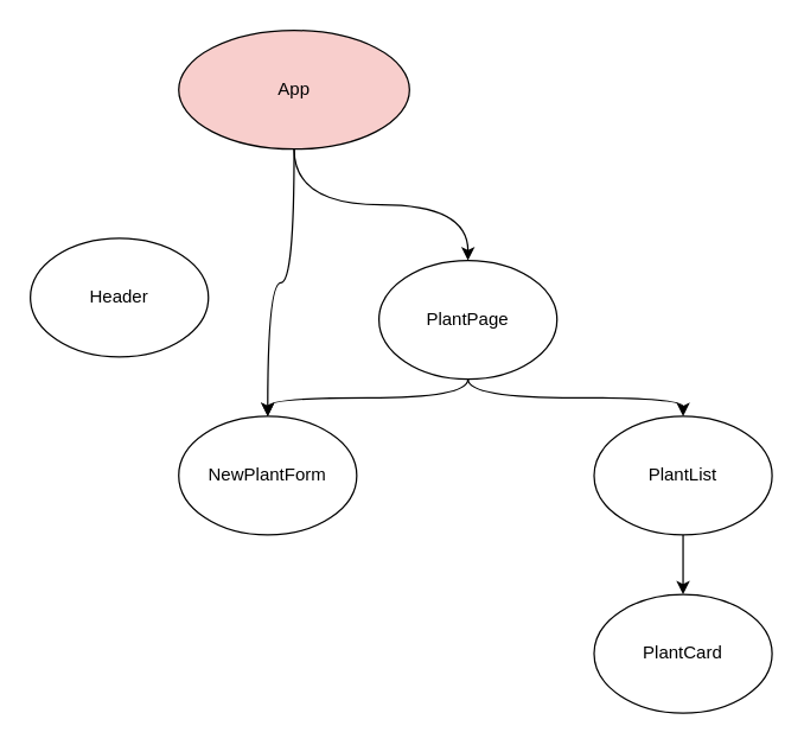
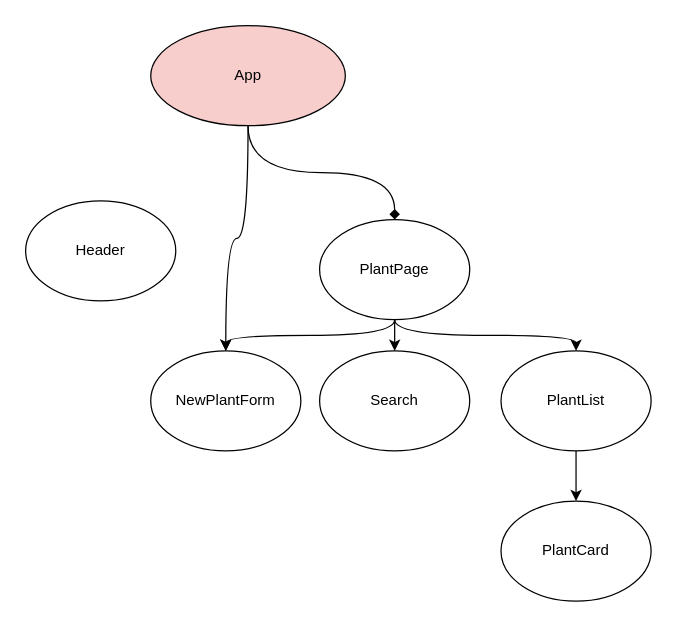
- <mxCell id="3" style="edgeStyle=orthogonalEdgeStyle;curved=1;html=1;" edge="1" parent="1" source="4" target="9"><mxGeometry relative="1" as="geometry" /></mxCell>
+ <mxCell id="3" style="edgeStyle=orthogonalEdgeStyle;curved=1;html=1;endArrow=diamond;" edge="1" parent="1" source="4" target="9"><mxGeometry relative="1" as="geometry" /></mxCell>
+ <mxCell id="6" style="edgeStyle=orthogonalEdgeStyle;curved=1;html=1;entryX=0.5;entryY=0;entryDx=0;entryDy=0;" edge="1" parent="1" source="9" target="11"><mxGeometry relative="1" as="geometry" /></mxCell>
+ <mxCell id="11" value="Search" style="ellipse;whiteSpace=wrap;html=1;shadow=0;" vertex="1" parent="1"><mxGeometry x="255" y="280" width="120" height="80" as="geometry" /></mxCell>
